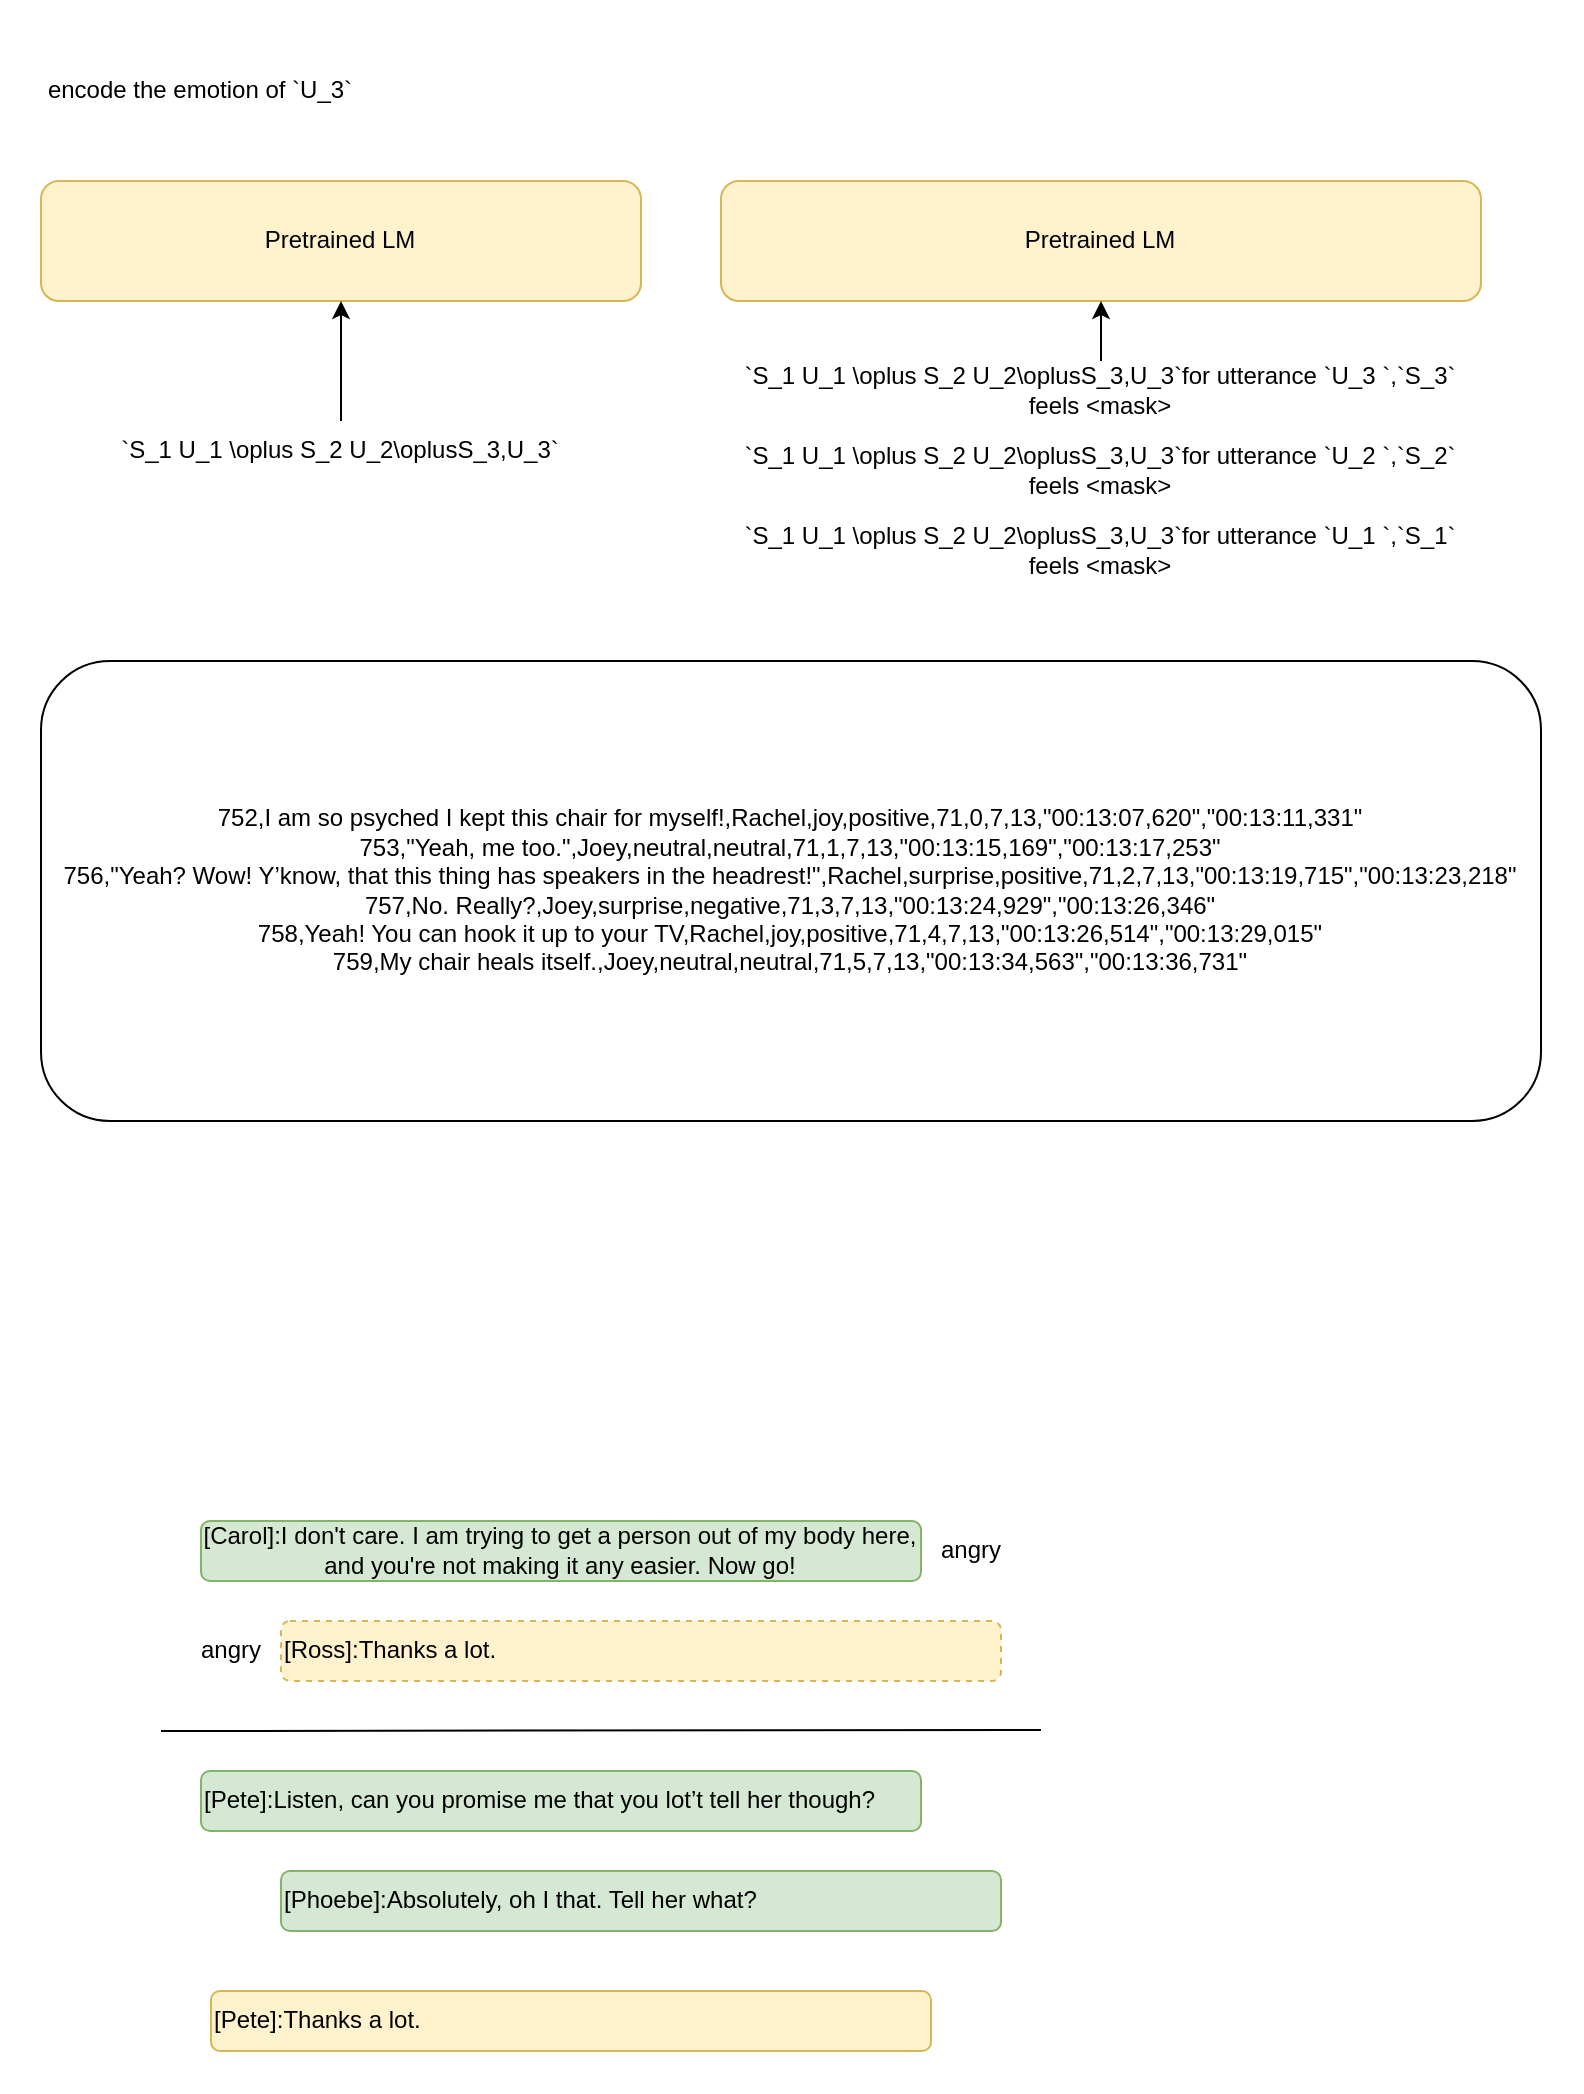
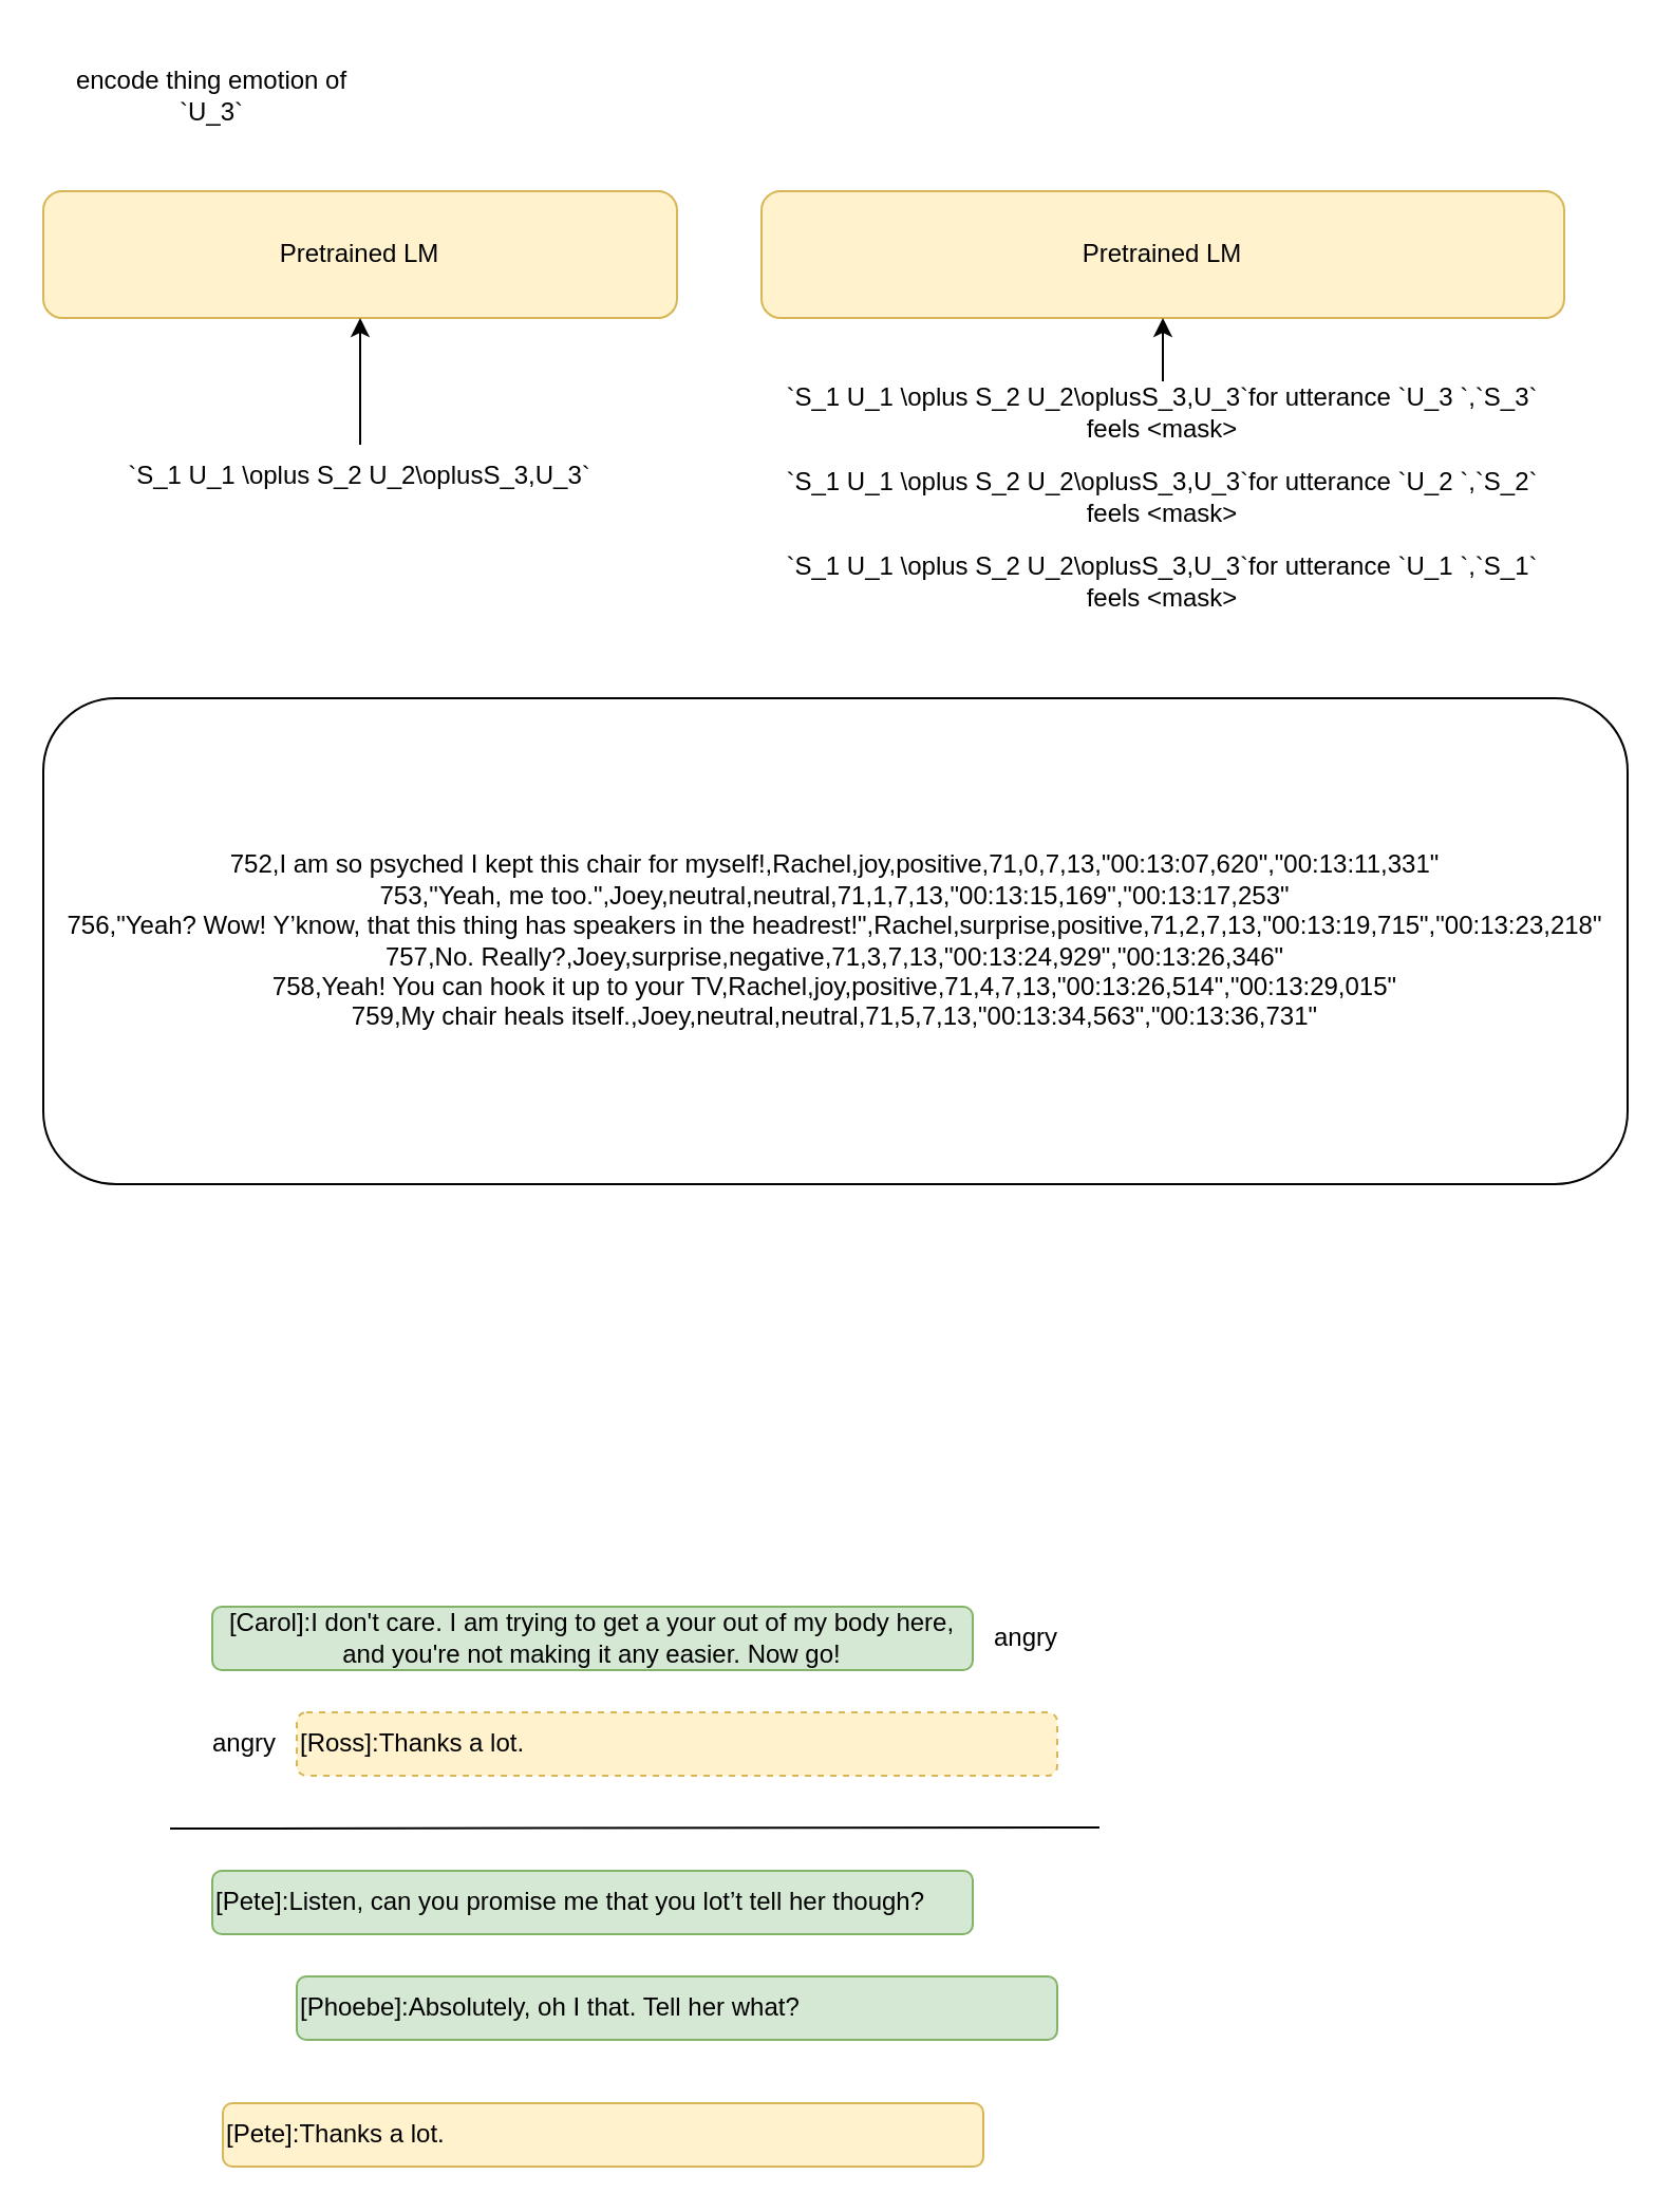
- <mxCell id="10" value="encode the emotion of `U_3`" style="text;html=1;strokeColor=none;fillColor=none;align=center;verticalAlign=middle;whiteSpace=wrap;rounded=0;" parent="1" vertex="1"><mxGeometry x="20" y="20" width="160" height="50" as="geometry" /></mxCell>
+ <mxCell id="10" value="encode thing emotion of `U_3`" style="text;html=1;strokeColor=none;fillColor=none;align=center;verticalAlign=middle;whiteSpace=wrap;rounded=0;" parent="1" vertex="1"><mxGeometry x="20" y="20" width="160" height="50" as="geometry" /></mxCell>
- <mxCell id="14" value="[Carol]:I don't care. I am trying to get a person out of my body here, and you're not making it any easier.&amp;nbsp;Now go!" style="rounded=1;whiteSpace=wrap;html=1;fillColor=#d5e8d4;strokeColor=#82b366;" vertex="1" parent="1"><mxGeometry x="100" y="760" width="360" height="30" as="geometry" /></mxCell>
+ <mxCell id="14" value="[Carol]:I don't care. I am trying to get a your out of my body here, and you're not making it any easier.&amp;nbsp;Now go!" style="rounded=1;whiteSpace=wrap;html=1;fillColor=#d5e8d4;strokeColor=#82b366;" vertex="1" parent="1"><mxGeometry x="100" y="760" width="360" height="30" as="geometry" /></mxCell>
